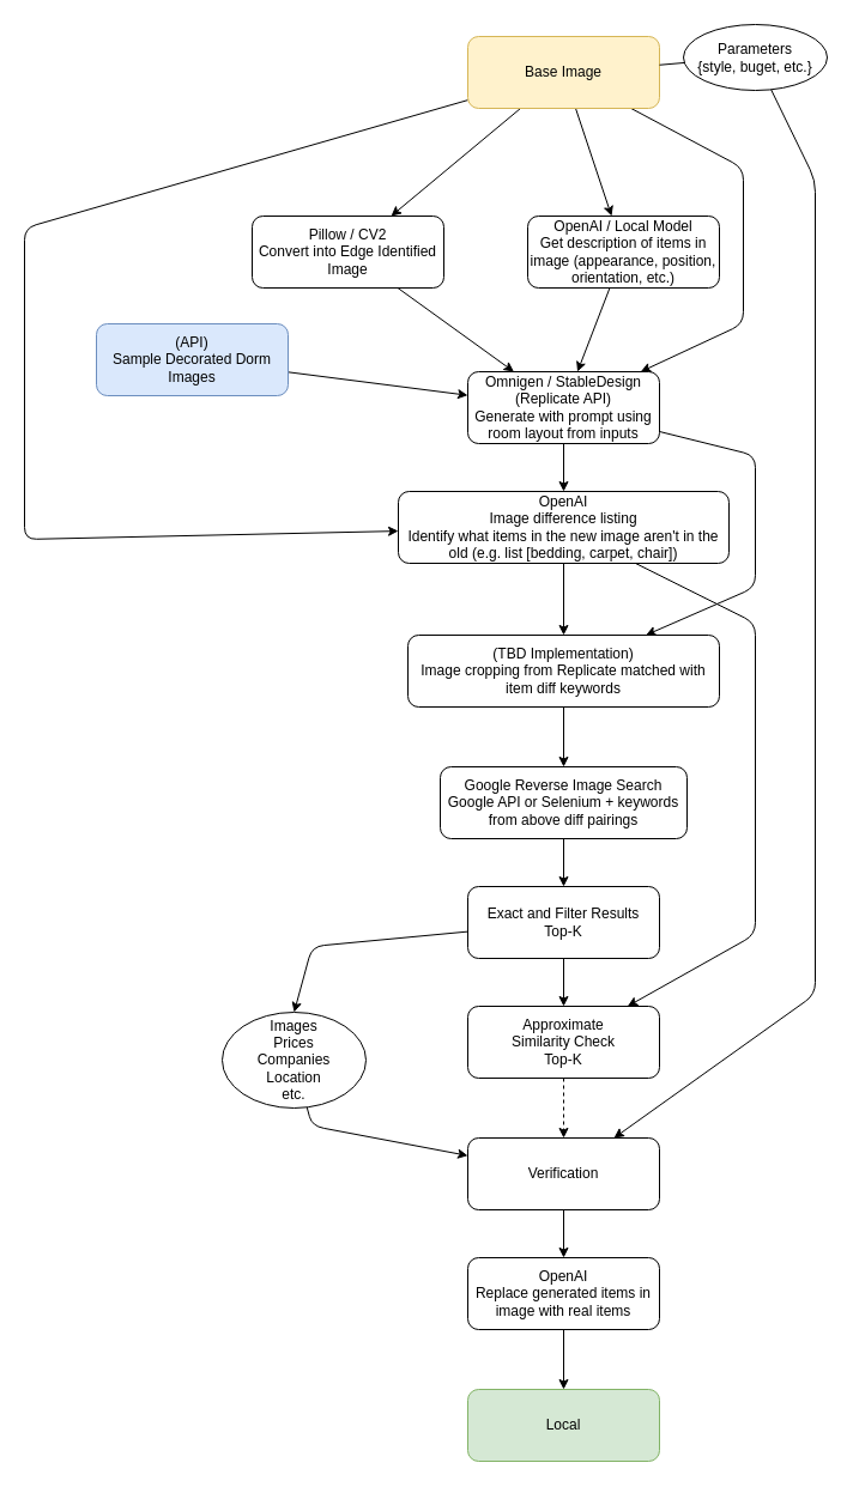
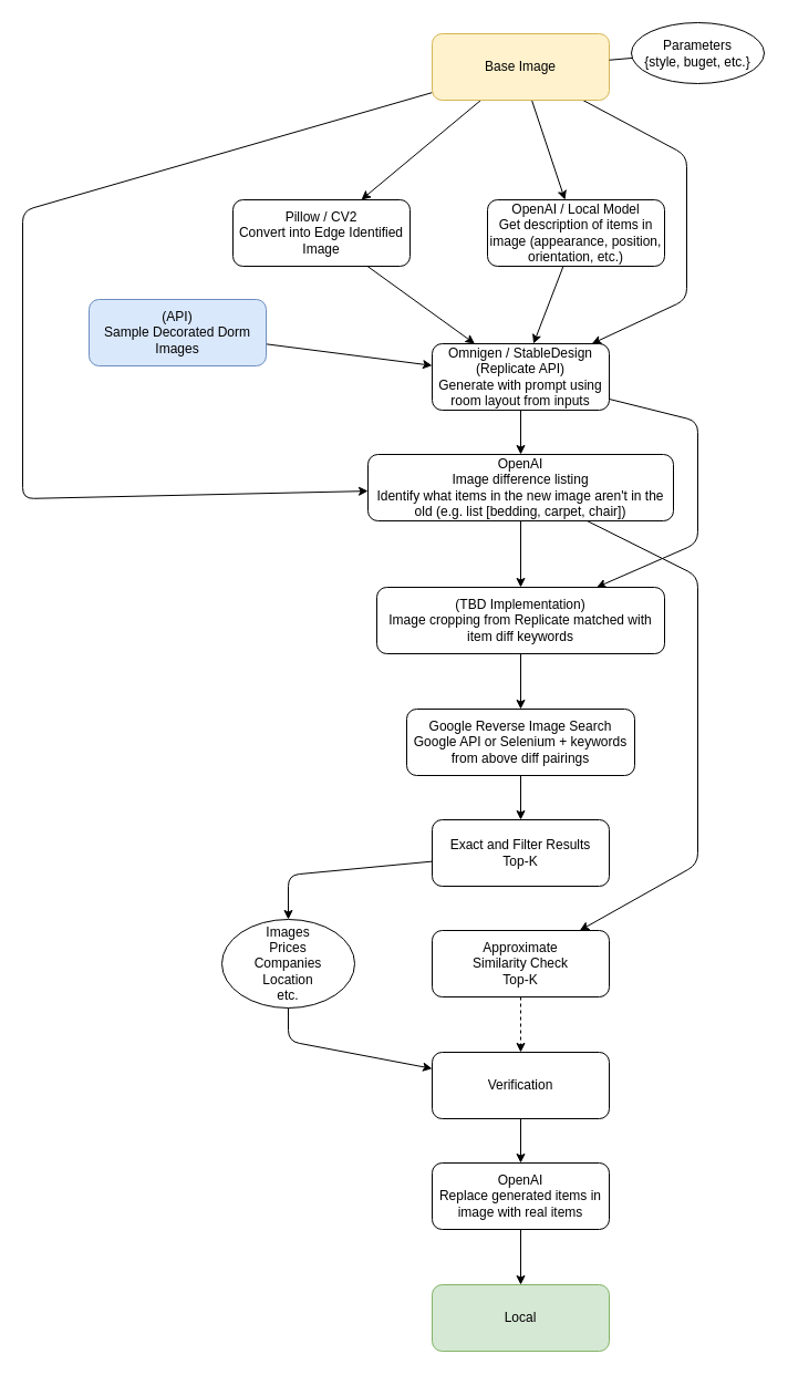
- <mxCell id="19" style="edgeStyle=none;html=1;" parent="1" source="20" target="17" edge="1"><mxGeometry relative="1" as="geometry"><Array as="points"><mxPoint x="680" y="150" /><mxPoint x="680" y="830" /></Array></mxGeometry></mxCell>
- <mxCell id="10" style="edgeStyle=none;html=1;" parent="1" source="11" target="15" edge="1"><mxGeometry relative="1" as="geometry" /></mxCell>
- <mxCell id="13" value="Images&lt;div&gt;Prices&lt;/div&gt;&lt;div&gt;Companies&lt;/div&gt;&lt;div&gt;Location&lt;/div&gt;&lt;div&gt;etc.&lt;/div&gt;" style="ellipse;whiteSpace=wrap;html=1;" parent="1" vertex="1"><mxGeometry x="185" y="845" width="120" height="80" as="geometry" /></mxCell>
+ <mxCell id="13" value="Images&lt;div&gt;Prices&lt;/div&gt;&lt;div&gt;Companies&lt;/div&gt;&lt;div&gt;Location&lt;/div&gt;&lt;div&gt;etc.&lt;/div&gt;" style="ellipse;whiteSpace=wrap;html=1;" parent="1" vertex="1"><mxGeometry x="200" y="830" width="120" height="80" as="geometry" /></mxCell>
